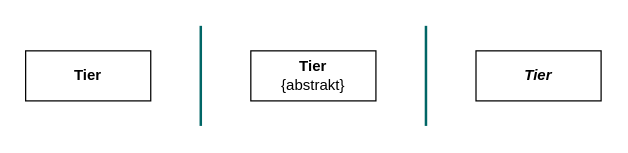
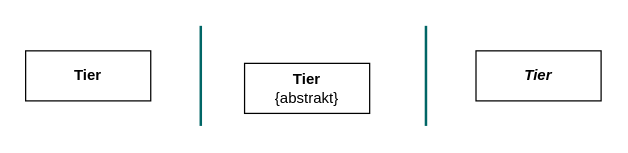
- <mxCell id="4" value="&lt;div&gt;&lt;b&gt;Tier&lt;/b&gt;&lt;/div&gt;{abstrakt}" style="rounded=0;whiteSpace=wrap;html=1;align=center;" vertex="1" parent="1"><mxGeometry x="200" y="40" width="100" height="40" as="geometry" /></mxCell>
+ <mxCell id="4" value="&lt;div&gt;&lt;b&gt;Tier&lt;/b&gt;&lt;/div&gt;{abstrakt}" style="rounded=0;whiteSpace=wrap;html=1;align=center;" vertex="1" parent="1"><mxGeometry x="195" y="50" width="100" height="40" as="geometry" /></mxCell>
